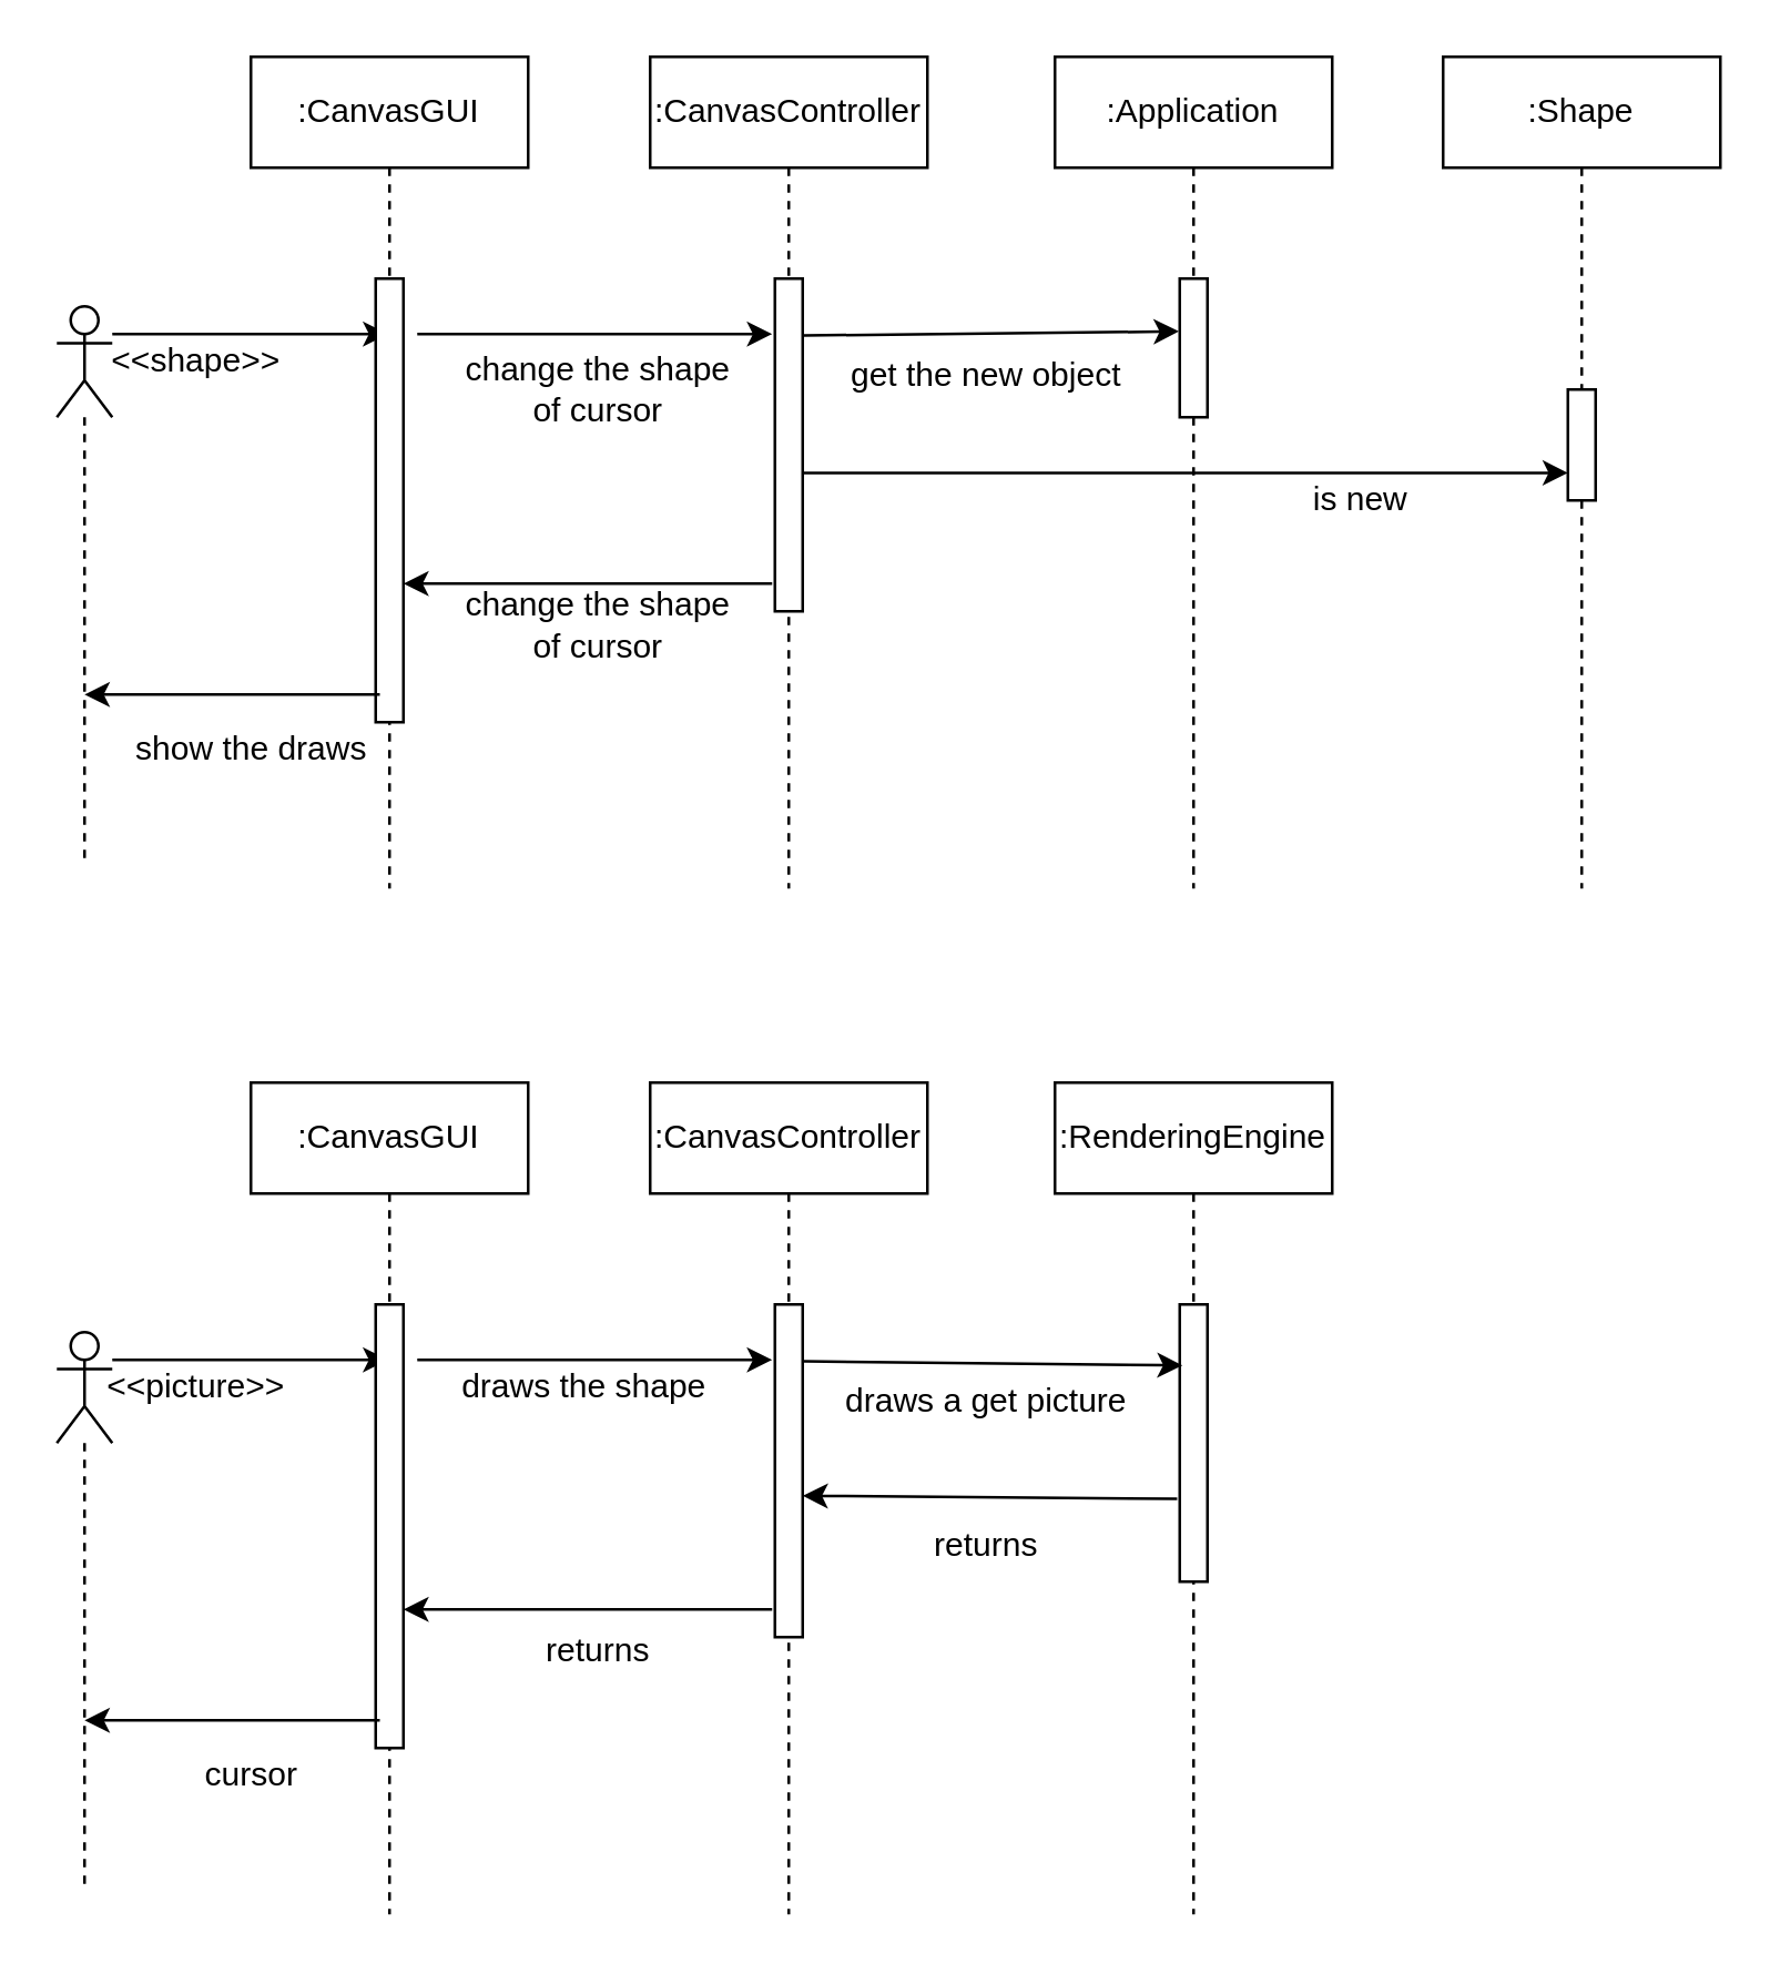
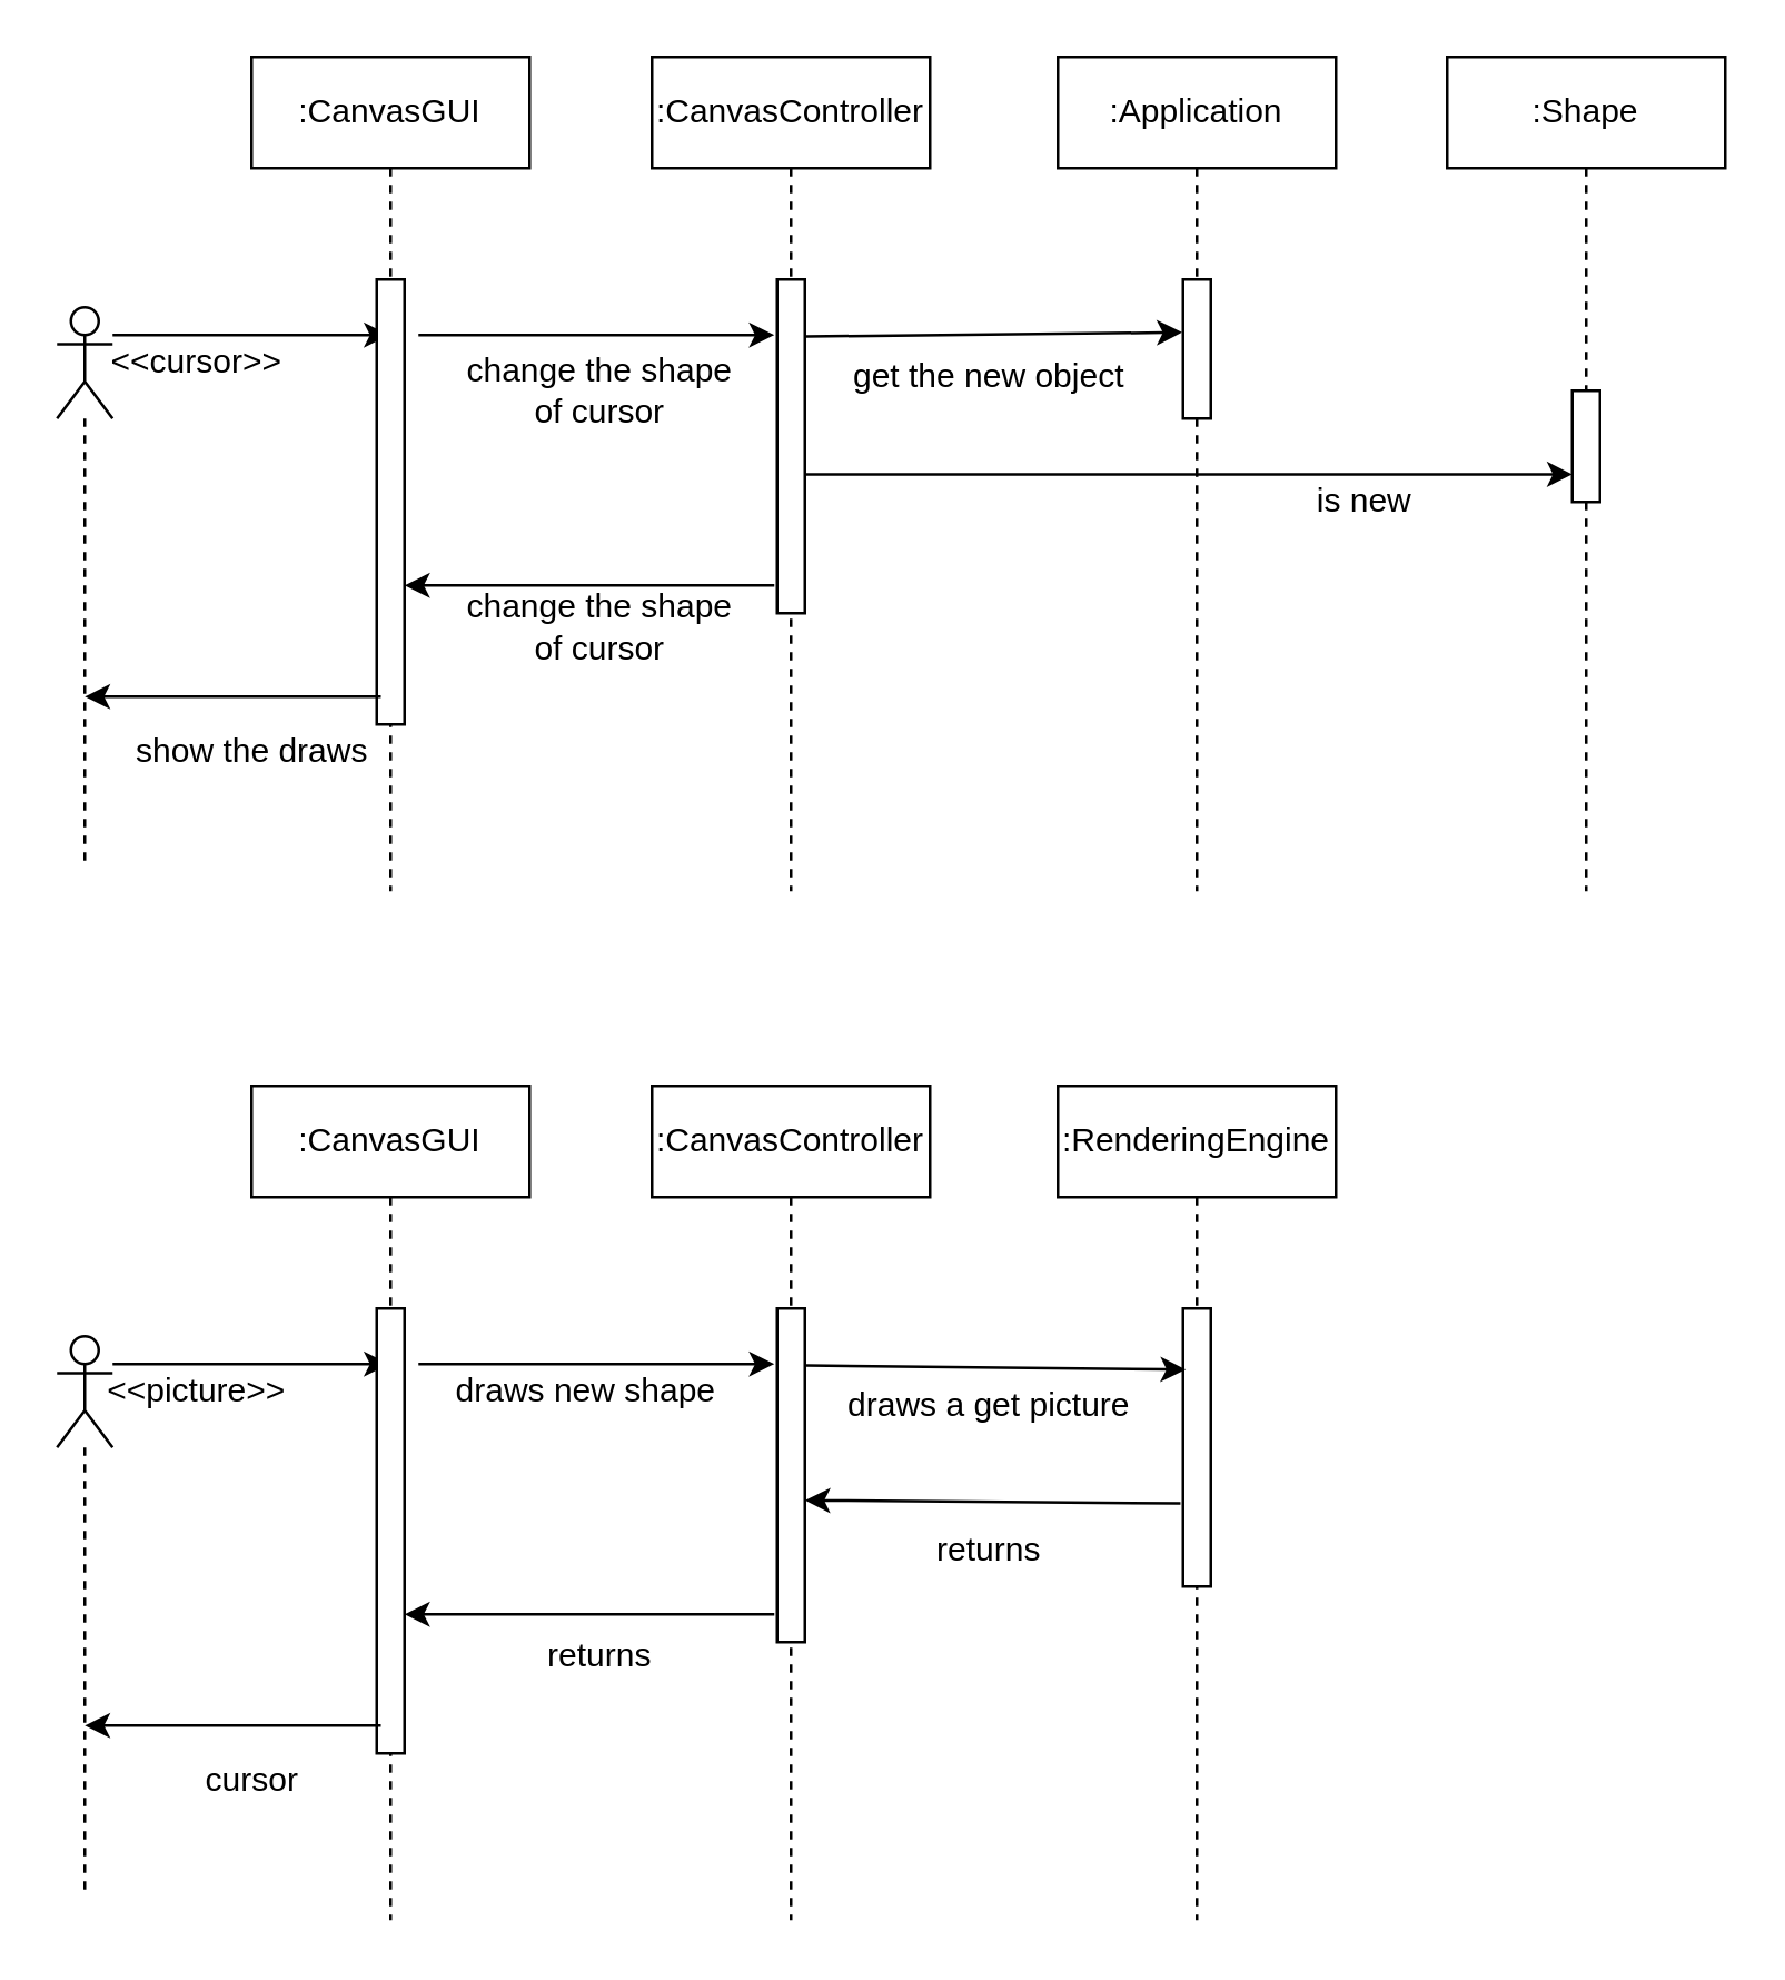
- <mxCell id="5" value="&amp;lt;&amp;lt;shape&amp;gt;&amp;gt;" style="text;html=1;align=center;verticalAlign=middle;resizable=0;points=[];autosize=1;strokeColor=none;fillColor=none;" vertex="1" parent="1"><mxGeometry x="30" y="120" width="80" height="20" as="geometry" /></mxCell>
+ <mxCell id="5" value="&amp;lt;&amp;lt;cursor&amp;gt;&amp;gt;" style="text;html=1;align=center;verticalAlign=middle;resizable=0;points=[];autosize=1;strokeColor=none;fillColor=none;" vertex="1" parent="1"><mxGeometry x="30" y="120" width="80" height="20" as="geometry" /></mxCell>
- <mxCell id="31" value="draws the shape" style="text;html=1;align=center;verticalAlign=middle;resizable=0;points=[];autosize=1;strokeColor=none;fillColor=none;" vertex="1" parent="1"><mxGeometry x="160" y="490" width="100" height="20" as="geometry" /></mxCell>
+ <mxCell id="31" value="draws new shape" style="text;html=1;align=center;verticalAlign=middle;resizable=0;points=[];autosize=1;strokeColor=none;fillColor=none;" vertex="1" parent="1"><mxGeometry x="160" y="490" width="100" height="20" as="geometry" /></mxCell>
